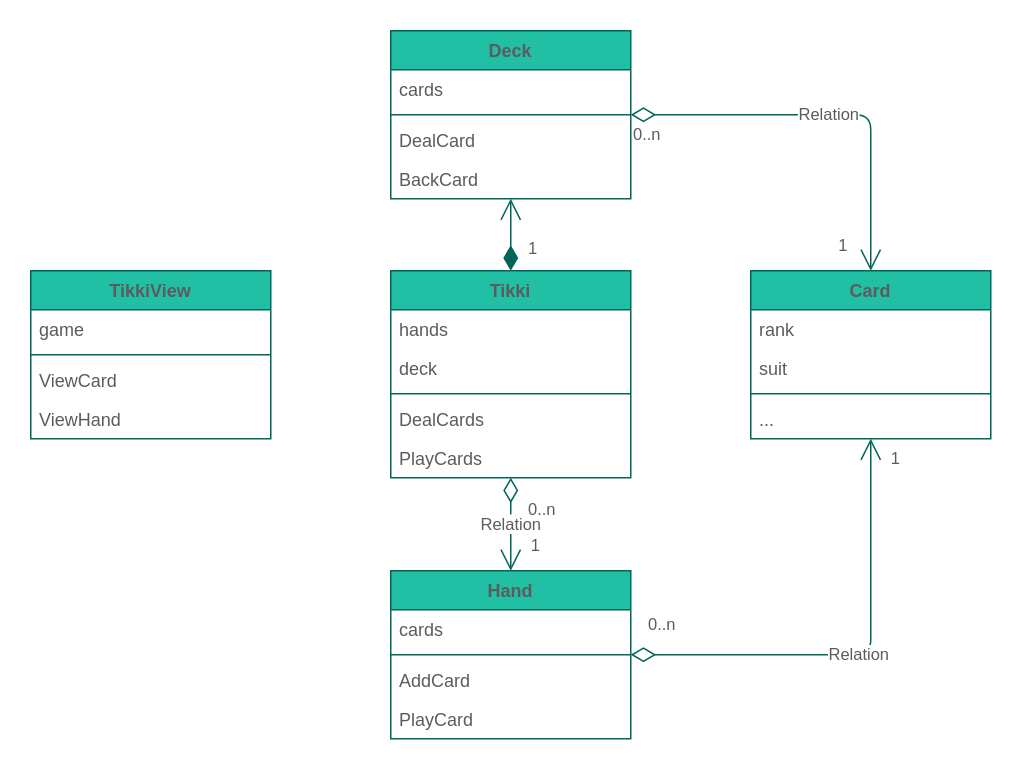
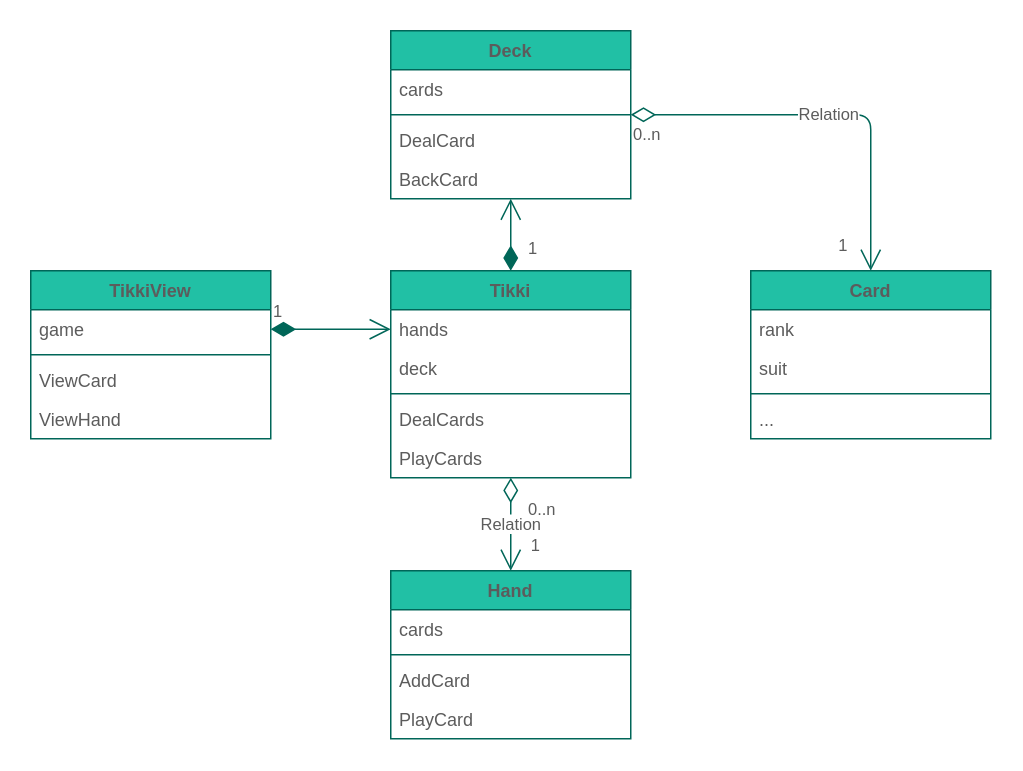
+ <mxCell id="28" value="1" style="endArrow=open;html=1;endSize=12;startArrow=diamondThin;startSize=14;startFill=1;edgeStyle=orthogonalEdgeStyle;align=left;verticalAlign=bottom;rounded=1;sketch=0;fontColor=#5C5C5C;strokeColor=#006658;fillColor=#21C0A5;curved=0;exitX=1;exitY=0.5;exitDx=0;exitDy=0;entryX=0;entryY=0.5;entryDx=0;entryDy=0;" parent="1" source="24" target="13" edge="1"><mxGeometry x="-1" y="3" relative="1" as="geometry"><mxPoint x="120" y="110" as="sourcePoint" /><mxPoint x="190" y="120" as="targetPoint" /></mxGeometry></mxCell>
- <mxCell id="33" value="Relation" style="endArrow=open;html=1;endSize=12;startArrow=diamondThin;startSize=14;startFill=0;edgeStyle=orthogonalEdgeStyle;rounded=1;sketch=0;fontColor=#5C5C5C;strokeColor=#006658;fillColor=#21C0A5;curved=0;" parent="1" source="18" target="2" edge="1"><mxGeometry relative="1" as="geometry"><mxPoint x="580" y="330" as="sourcePoint" /><mxPoint x="740" y="330" as="targetPoint" /></mxGeometry></mxCell>
- <mxCell id="34" value="0..n" style="edgeLabel;resizable=0;html=1;align=left;verticalAlign=top;rounded=0;sketch=0;fontColor=#5C5C5C;strokeColor=#006658;fillColor=#21C0A5;" parent="33" connectable="0" vertex="1"><mxGeometry x="-1" relative="1" as="geometry"><mxPoint x="10" y="-33" as="offset" /></mxGeometry></mxCell>
- <mxCell id="35" value="1" style="edgeLabel;resizable=0;html=1;align=right;verticalAlign=top;rounded=0;sketch=0;fontColor=#5C5C5C;strokeColor=#006658;fillColor=#21C0A5;" parent="33" connectable="0" vertex="1"><mxGeometry x="1" relative="1" as="geometry"><mxPoint x="20" as="offset" /></mxGeometry></mxCell>
